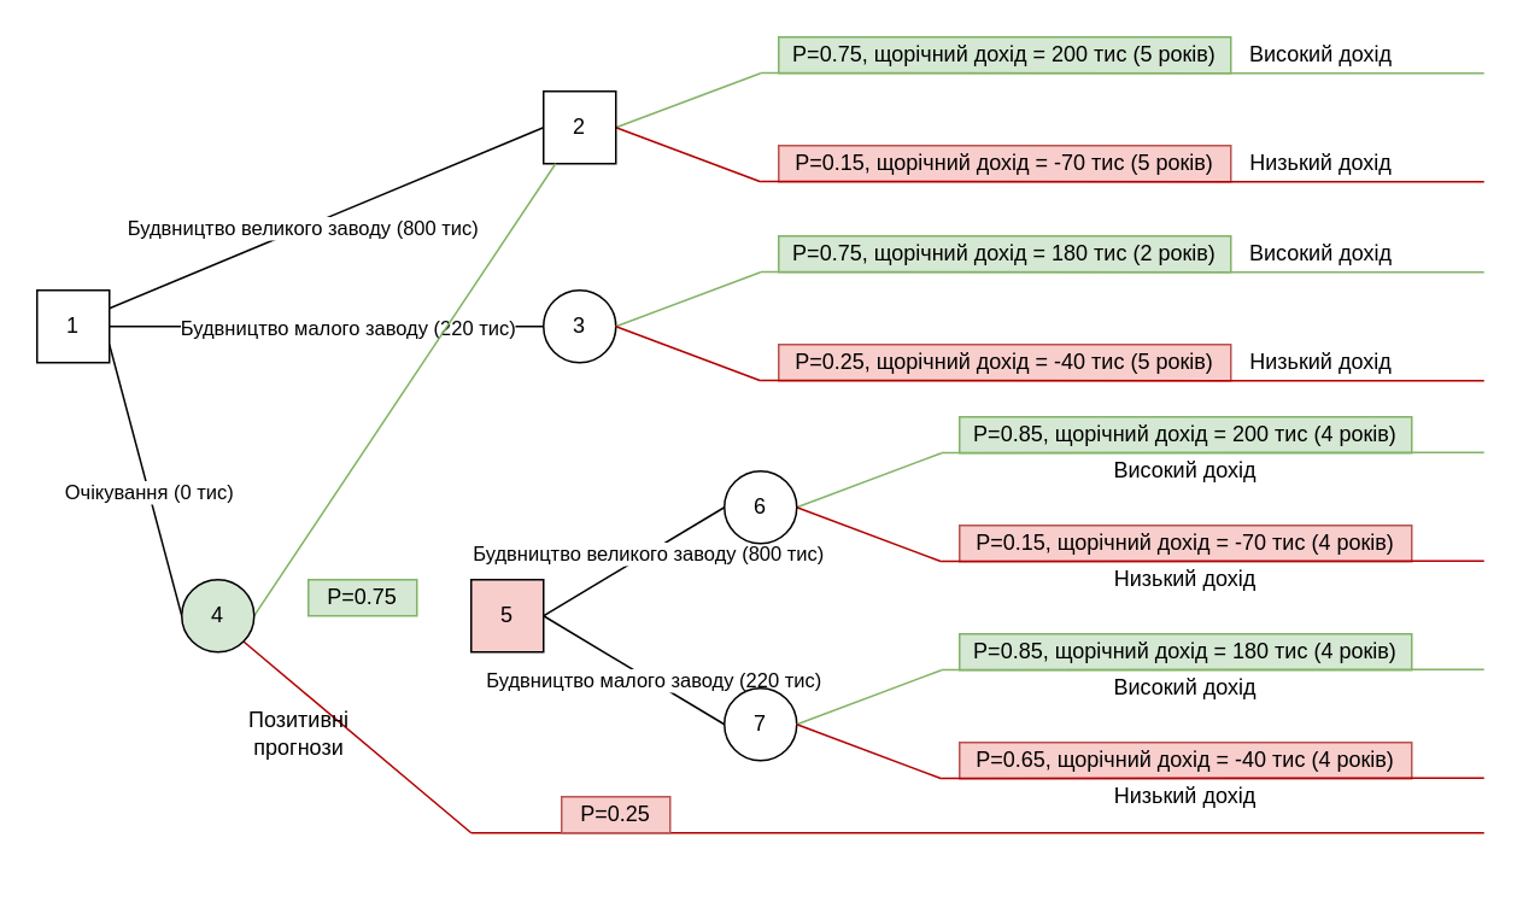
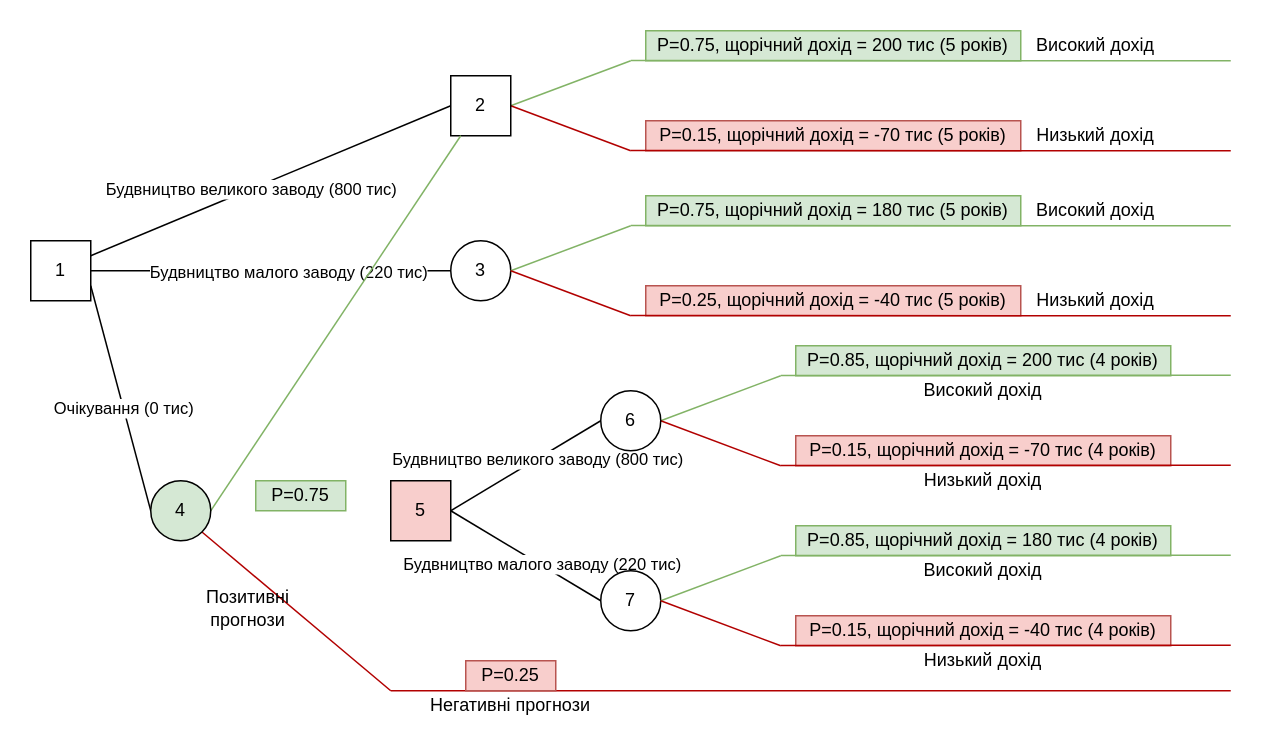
- <mxCell id="29" value="P=0.75, щорічний дохід = 180 тис (2 років)" style="text;html=1;strokeColor=#82b366;fillColor=#d5e8d4;align=center;verticalAlign=middle;whiteSpace=wrap;rounded=0;" vertex="1" parent="1"><mxGeometry x="430" y="130" width="250" height="20" as="geometry" /></mxCell>
+ <mxCell id="29" value="P=0.75, щорічний дохід = 180 тис (5 років)" style="text;html=1;strokeColor=#82b366;fillColor=#d5e8d4;align=center;verticalAlign=middle;whiteSpace=wrap;rounded=0;" vertex="1" parent="1"><mxGeometry x="430" y="130" width="250" height="20" as="geometry" /></mxCell>
- <mxCell id="50" value="P=0.65, щорічний дохід = -40 тис (4 років)" style="text;html=1;strokeColor=#b85450;fillColor=#f8cecc;align=center;verticalAlign=middle;whiteSpace=wrap;rounded=0;" vertex="1" parent="1"><mxGeometry x="530" y="410" width="250" height="20" as="geometry" /></mxCell>
+ <mxCell id="50" value="P=0.15, щорічний дохід = -40 тис (4 років)" style="text;html=1;strokeColor=#b85450;fillColor=#f8cecc;align=center;verticalAlign=middle;whiteSpace=wrap;rounded=0;" vertex="1" parent="1"><mxGeometry x="530" y="410" width="250" height="20" as="geometry" /></mxCell>
+ <mxCell id="56" value="&lt;span style=&quot;font-family: &amp;#34;helvetica&amp;#34;&quot;&gt;Негативні прогнози&lt;/span&gt;" style="text;html=1;strokeColor=none;fillColor=none;align=center;verticalAlign=middle;whiteSpace=wrap;rounded=0;" vertex="1" parent="1"><mxGeometry x="275" y="460" width="130" height="20" as="geometry" /></mxCell>
